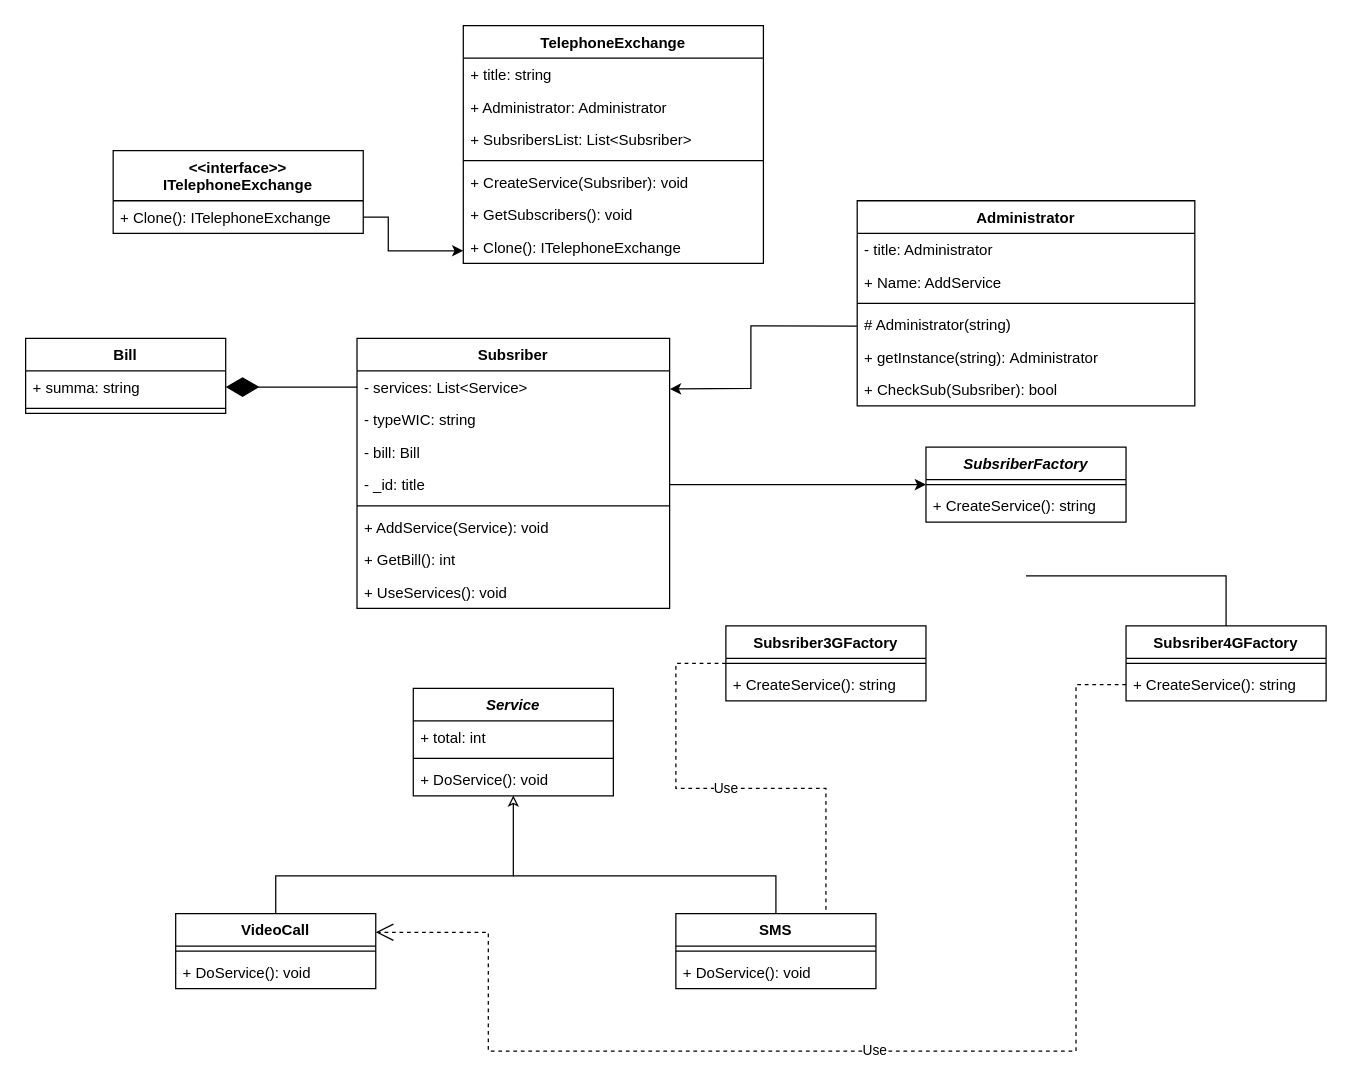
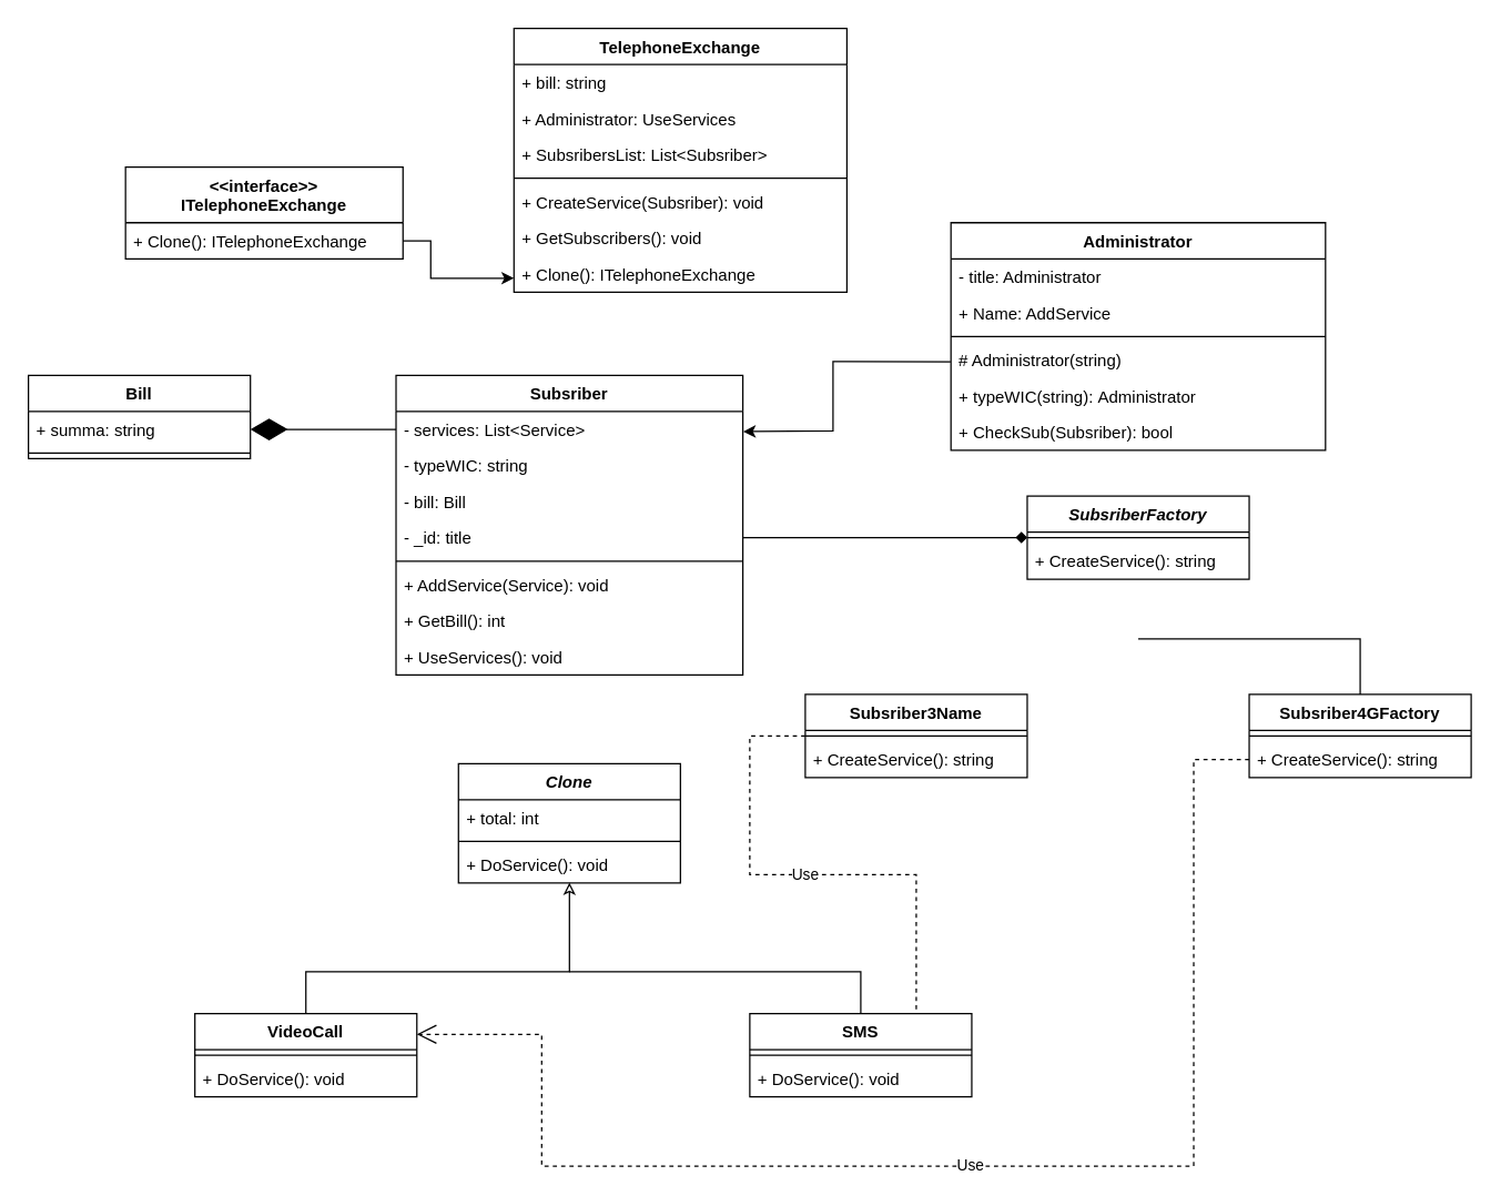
- <mxCell id="3" value="+ title: string" style="text;strokeColor=none;fillColor=none;align=left;verticalAlign=top;spacingLeft=4;spacingRight=4;overflow=hidden;rotatable=0;points=[[0,0.5],[1,0.5]];portConstraint=eastwest;" parent="2" vertex="1"><mxGeometry y="26" width="240" height="26" as="geometry" /></mxCell>
+ <mxCell id="3" value="+ bill: string" style="text;strokeColor=none;fillColor=none;align=left;verticalAlign=top;spacingLeft=4;spacingRight=4;overflow=hidden;rotatable=0;points=[[0,0.5],[1,0.5]];portConstraint=eastwest;" parent="2" vertex="1"><mxGeometry y="26" width="240" height="26" as="geometry" /></mxCell>
- <mxCell id="4" value="+ Administrator: Administrator" style="text;strokeColor=none;fillColor=none;align=left;verticalAlign=top;spacingLeft=4;spacingRight=4;overflow=hidden;rotatable=0;points=[[0,0.5],[1,0.5]];portConstraint=eastwest;" vertex="1" parent="2"><mxGeometry y="52" width="240" height="26" as="geometry" /></mxCell>
+ <mxCell id="4" value="+ Administrator: UseServices" style="text;strokeColor=none;fillColor=none;align=left;verticalAlign=top;spacingLeft=4;spacingRight=4;overflow=hidden;rotatable=0;points=[[0,0.5],[1,0.5]];portConstraint=eastwest;" vertex="1" parent="2"><mxGeometry y="52" width="240" height="26" as="geometry" /></mxCell>
- <mxCell id="15" value="+ getInstance(string): Administrator" style="text;strokeColor=none;fillColor=none;align=left;verticalAlign=top;spacingLeft=4;spacingRight=4;overflow=hidden;rotatable=0;points=[[0,0.5],[1,0.5]];portConstraint=eastwest;" vertex="1" parent="10"><mxGeometry y="112" width="270" height="26" as="geometry" /></mxCell>
+ <mxCell id="15" value="+ typeWIC(string): Administrator" style="text;strokeColor=none;fillColor=none;align=left;verticalAlign=top;spacingLeft=4;spacingRight=4;overflow=hidden;rotatable=0;points=[[0,0.5],[1,0.5]];portConstraint=eastwest;" vertex="1" parent="10"><mxGeometry y="112" width="270" height="26" as="geometry" /></mxCell>
- <mxCell id="52" value="" style="endArrow=classic;html=1;rounded=0;endSize=6;sourcePerimeterSpacing=0;targetPerimeterSpacing=0;exitX=1;exitY=0.5;exitDx=0;exitDy=0;entryX=0;entryY=0.5;entryDx=0;entryDy=0;" edge="1" parent="1" source="45" target="34"><mxGeometry width="50" height="50" relative="1" as="geometry"><mxPoint x="680" y="570" as="sourcePoint" /><mxPoint x="730" y="520" as="targetPoint" /></mxGeometry></mxCell>
+ <mxCell id="52" value="" style="endArrow=diamond;html=1;rounded=0;endSize=6;sourcePerimeterSpacing=0;targetPerimeterSpacing=0;exitX=1;exitY=0.5;exitDx=0;exitDy=0;entryX=0;entryY=0.5;entryDx=0;entryDy=0;" edge="1" parent="1" source="45" target="34"><mxGeometry width="50" height="50" relative="1" as="geometry"><mxPoint x="680" y="570" as="sourcePoint" /><mxPoint x="730" y="520" as="targetPoint" /></mxGeometry></mxCell>
- <mxCell id="28" value="Subsriber3GFactory" style="swimlane;fontStyle=1;align=center;verticalAlign=top;childLayout=stackLayout;horizontal=1;startSize=26;horizontalStack=0;resizeParent=1;resizeParentMax=0;resizeLast=0;collapsible=1;marginBottom=0;" parent="1" vertex="1"><mxGeometry x="580" y="500" width="160" height="60" as="geometry" /></mxCell>
+ <mxCell id="28" value="Subsriber3Name" style="swimlane;fontStyle=1;align=center;verticalAlign=top;childLayout=stackLayout;horizontal=1;startSize=26;horizontalStack=0;resizeParent=1;resizeParentMax=0;resizeLast=0;collapsible=1;marginBottom=0;" parent="1" vertex="1"><mxGeometry x="580" y="500" width="160" height="60" as="geometry" /></mxCell>
- <mxCell id="37" value="Service" style="swimlane;fontStyle=3;align=center;verticalAlign=top;childLayout=stackLayout;horizontal=1;startSize=26;horizontalStack=0;resizeParent=1;resizeParentMax=0;resizeLast=0;collapsible=1;marginBottom=0;" parent="1" vertex="1"><mxGeometry x="330" y="550" width="160" height="86" as="geometry" /></mxCell>
+ <mxCell id="37" value="Clone" style="swimlane;fontStyle=3;align=center;verticalAlign=top;childLayout=stackLayout;horizontal=1;startSize=26;horizontalStack=0;resizeParent=1;resizeParentMax=0;resizeLast=0;collapsible=1;marginBottom=0;" parent="1" vertex="1"><mxGeometry x="330" y="550" width="160" height="86" as="geometry" /></mxCell>
